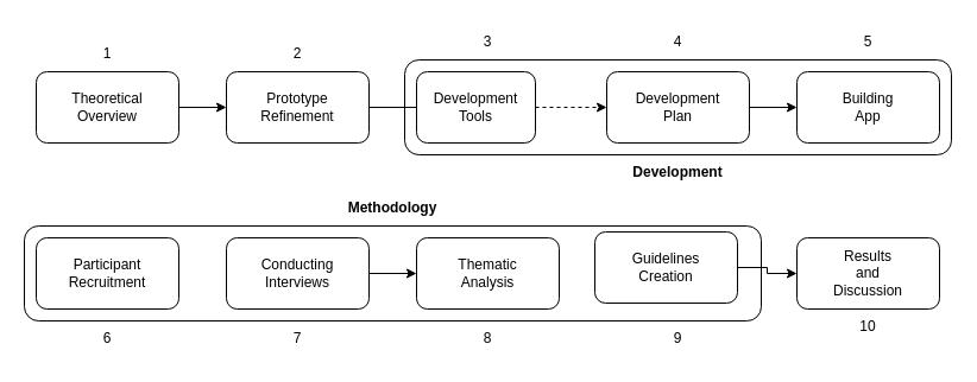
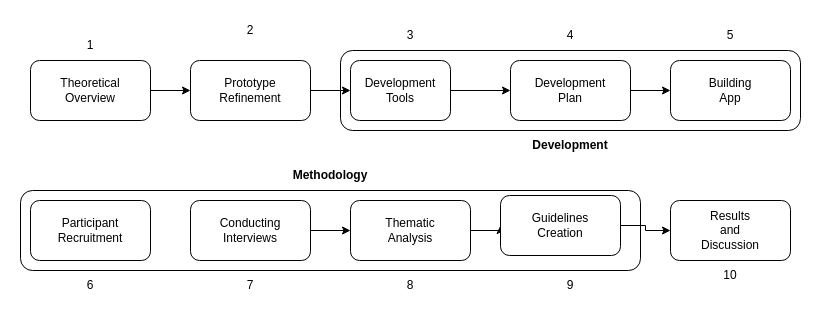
- <mxCell id="24" value="2" style="text;html=1;align=center;verticalAlign=middle;whiteSpace=wrap;rounded=0;" parent="1" vertex="1"><mxGeometry x="235" y="30" width="30" height="30" as="geometry" /></mxCell>
+ <mxCell id="24" value="2" style="text;html=1;align=center;verticalAlign=middle;whiteSpace=wrap;rounded=0;" parent="1" vertex="1"><mxGeometry x="235" y="15" width="30" height="30" as="geometry" /></mxCell>
- <mxCell id="6" style="edgeStyle=orthogonalEdgeStyle;rounded=0;orthogonalLoop=1;jettySize=auto;html=1;exitX=1;exitY=0.5;exitDx=0;exitDy=0;entryX=0;entryY=0.5;entryDx=0;entryDy=0;endArrow=none;" parent="1" source="7" target="9" edge="1"><mxGeometry relative="1" as="geometry" /></mxCell>
+ <mxCell id="6" style="edgeStyle=orthogonalEdgeStyle;rounded=0;orthogonalLoop=1;jettySize=auto;html=1;exitX=1;exitY=0.5;exitDx=0;exitDy=0;entryX=0;entryY=0.5;entryDx=0;entryDy=0;" parent="1" source="7" target="9" edge="1"><mxGeometry relative="1" as="geometry" /></mxCell>
- <mxCell id="8" style="edgeStyle=orthogonalEdgeStyle;rounded=0;orthogonalLoop=1;jettySize=auto;html=1;exitX=1;exitY=0.5;exitDx=0;exitDy=0;entryX=0;entryY=0.5;entryDx=0;entryDy=0;dashed=1;" parent="1" source="9" target="11" edge="1"><mxGeometry relative="1" as="geometry" /></mxCell>
+ <mxCell id="8" style="edgeStyle=orthogonalEdgeStyle;rounded=0;orthogonalLoop=1;jettySize=auto;html=1;exitX=1;exitY=0.5;exitDx=0;exitDy=0;entryX=0;entryY=0.5;entryDx=0;entryDy=0;" parent="1" source="9" target="11" edge="1"><mxGeometry relative="1" as="geometry" /></mxCell>
+ <mxCell id="17" style="edgeStyle=orthogonalEdgeStyle;rounded=0;orthogonalLoop=1;jettySize=auto;html=1;exitX=1;exitY=0.5;exitDx=0;exitDy=0;entryX=0;entryY=0.5;entryDx=0;entryDy=0;" parent="1" source="18" target="20" edge="1"><mxGeometry relative="1" as="geometry" /></mxCell>
